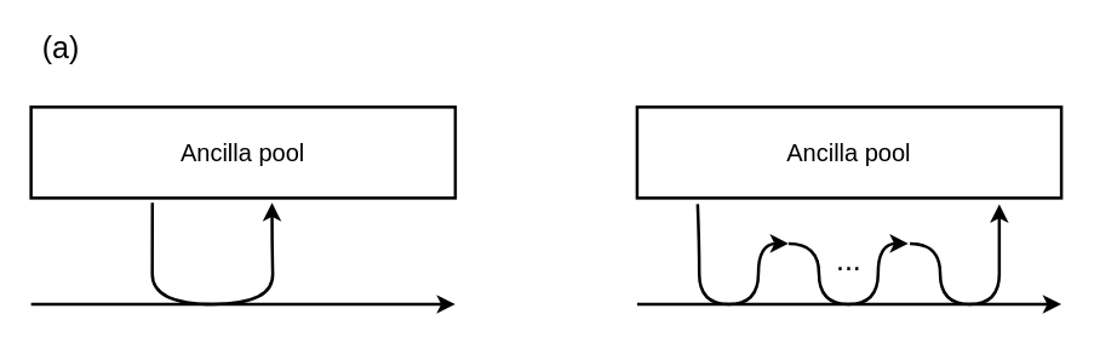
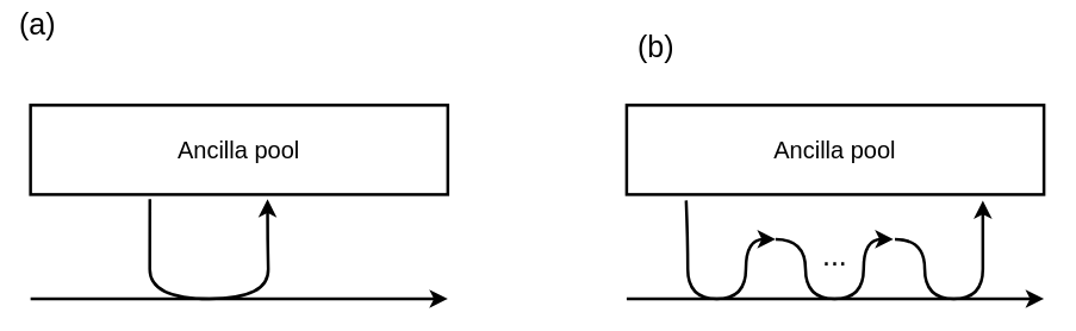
- <mxCell id="11" value="(a)" style="text;html=1;strokeColor=none;fillColor=none;align=center;verticalAlign=middle;whiteSpace=wrap;rounded=0;fontSize=20;" vertex="1" parent="1"><mxGeometry x="20" y="20" width="40" height="20" as="geometry" /></mxCell>
+ <mxCell id="11" value="(a)" style="text;html=1;strokeColor=none;fillColor=none;align=center;verticalAlign=middle;whiteSpace=wrap;rounded=0;fontSize=20;" vertex="1" parent="1"><mxGeometry x="5" y="5" width="40" height="20" as="geometry" /></mxCell>
+ <mxCell id="12" value="(b)" style="text;html=1;strokeColor=none;fillColor=none;align=center;verticalAlign=middle;whiteSpace=wrap;rounded=0;fontSize=20;" vertex="1" parent="1"><mxGeometry x="420" y="20" width="40" height="20" as="geometry" /></mxCell>
